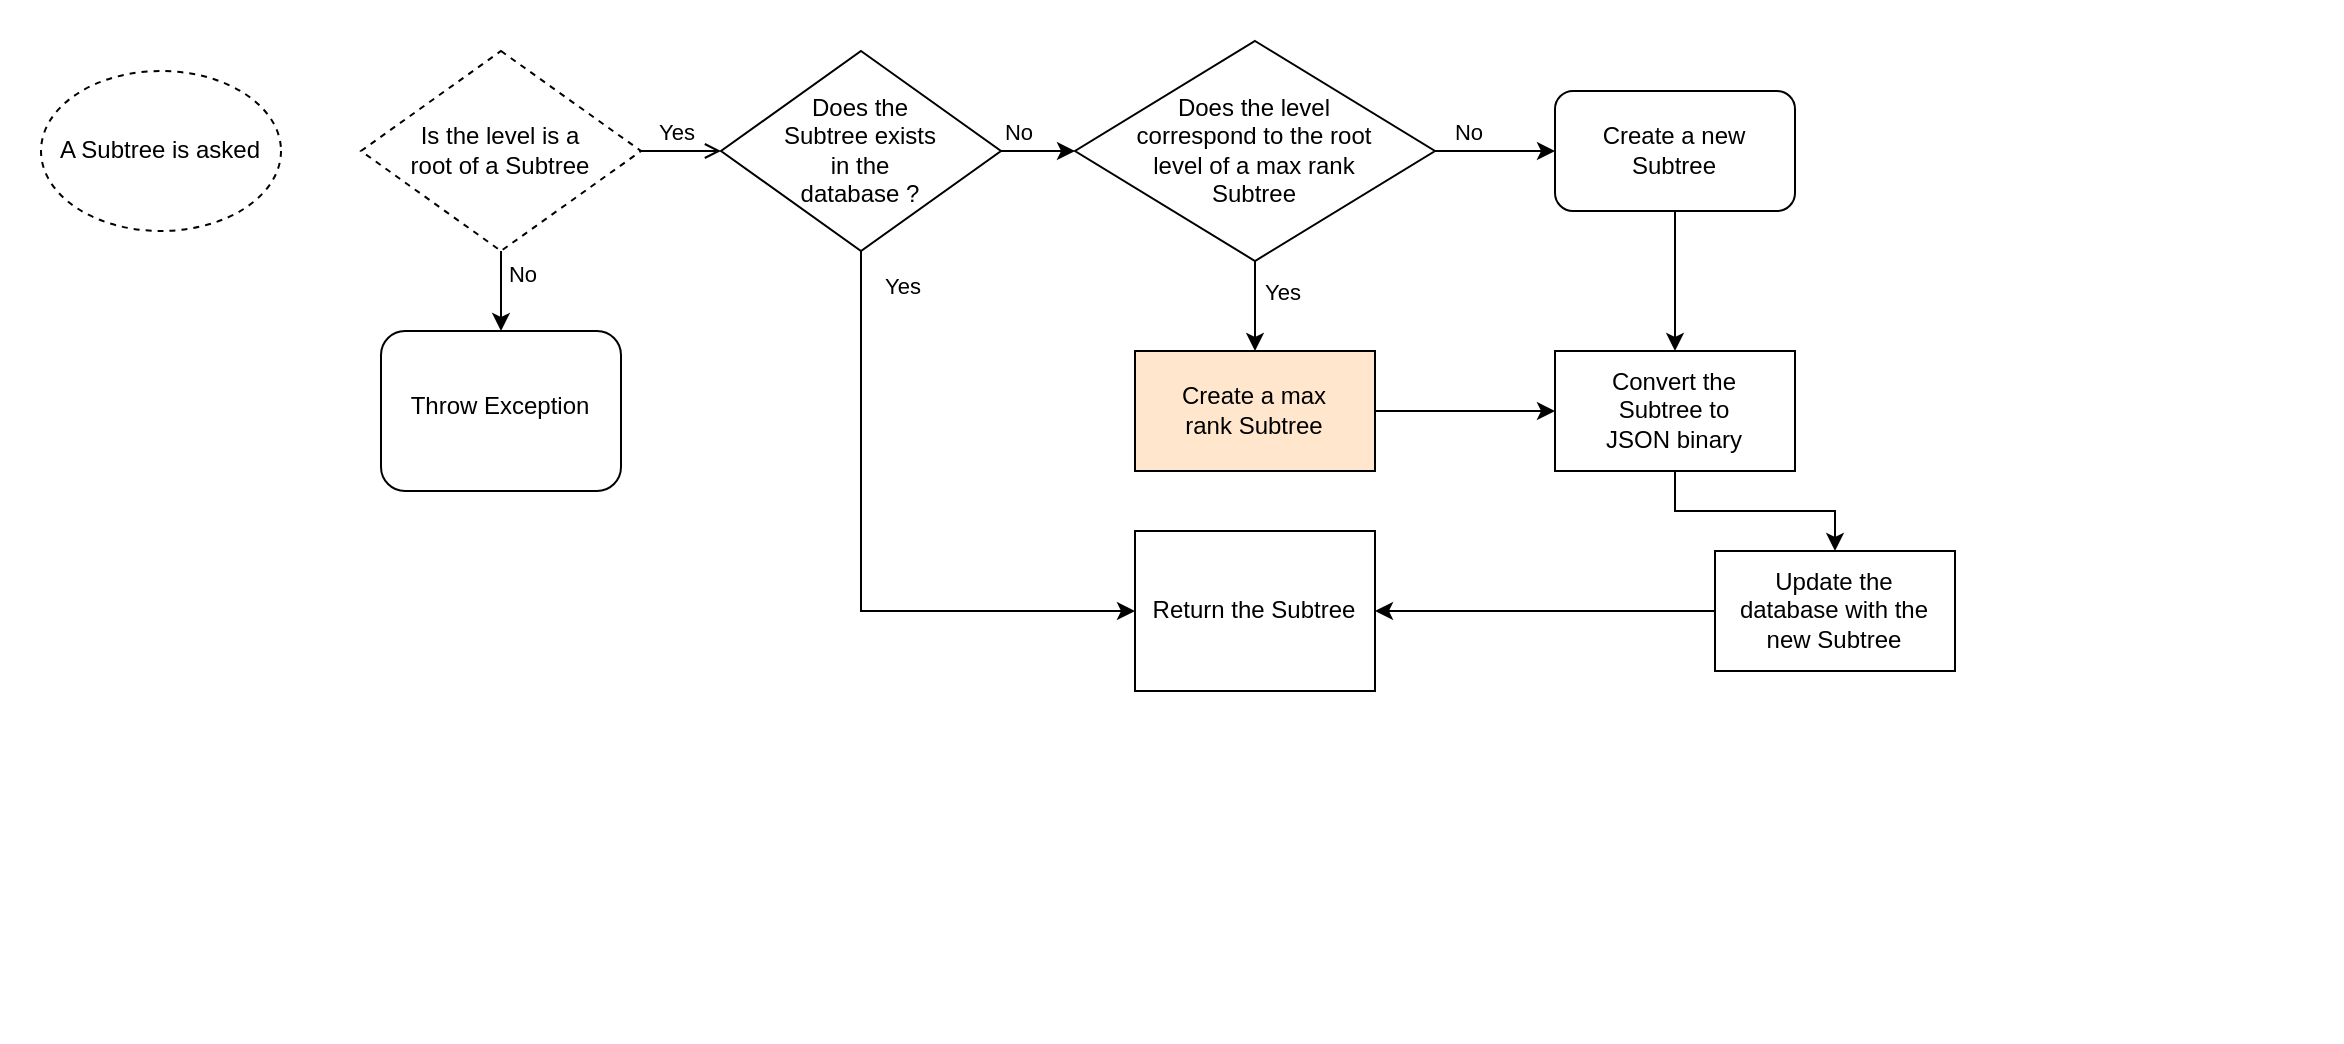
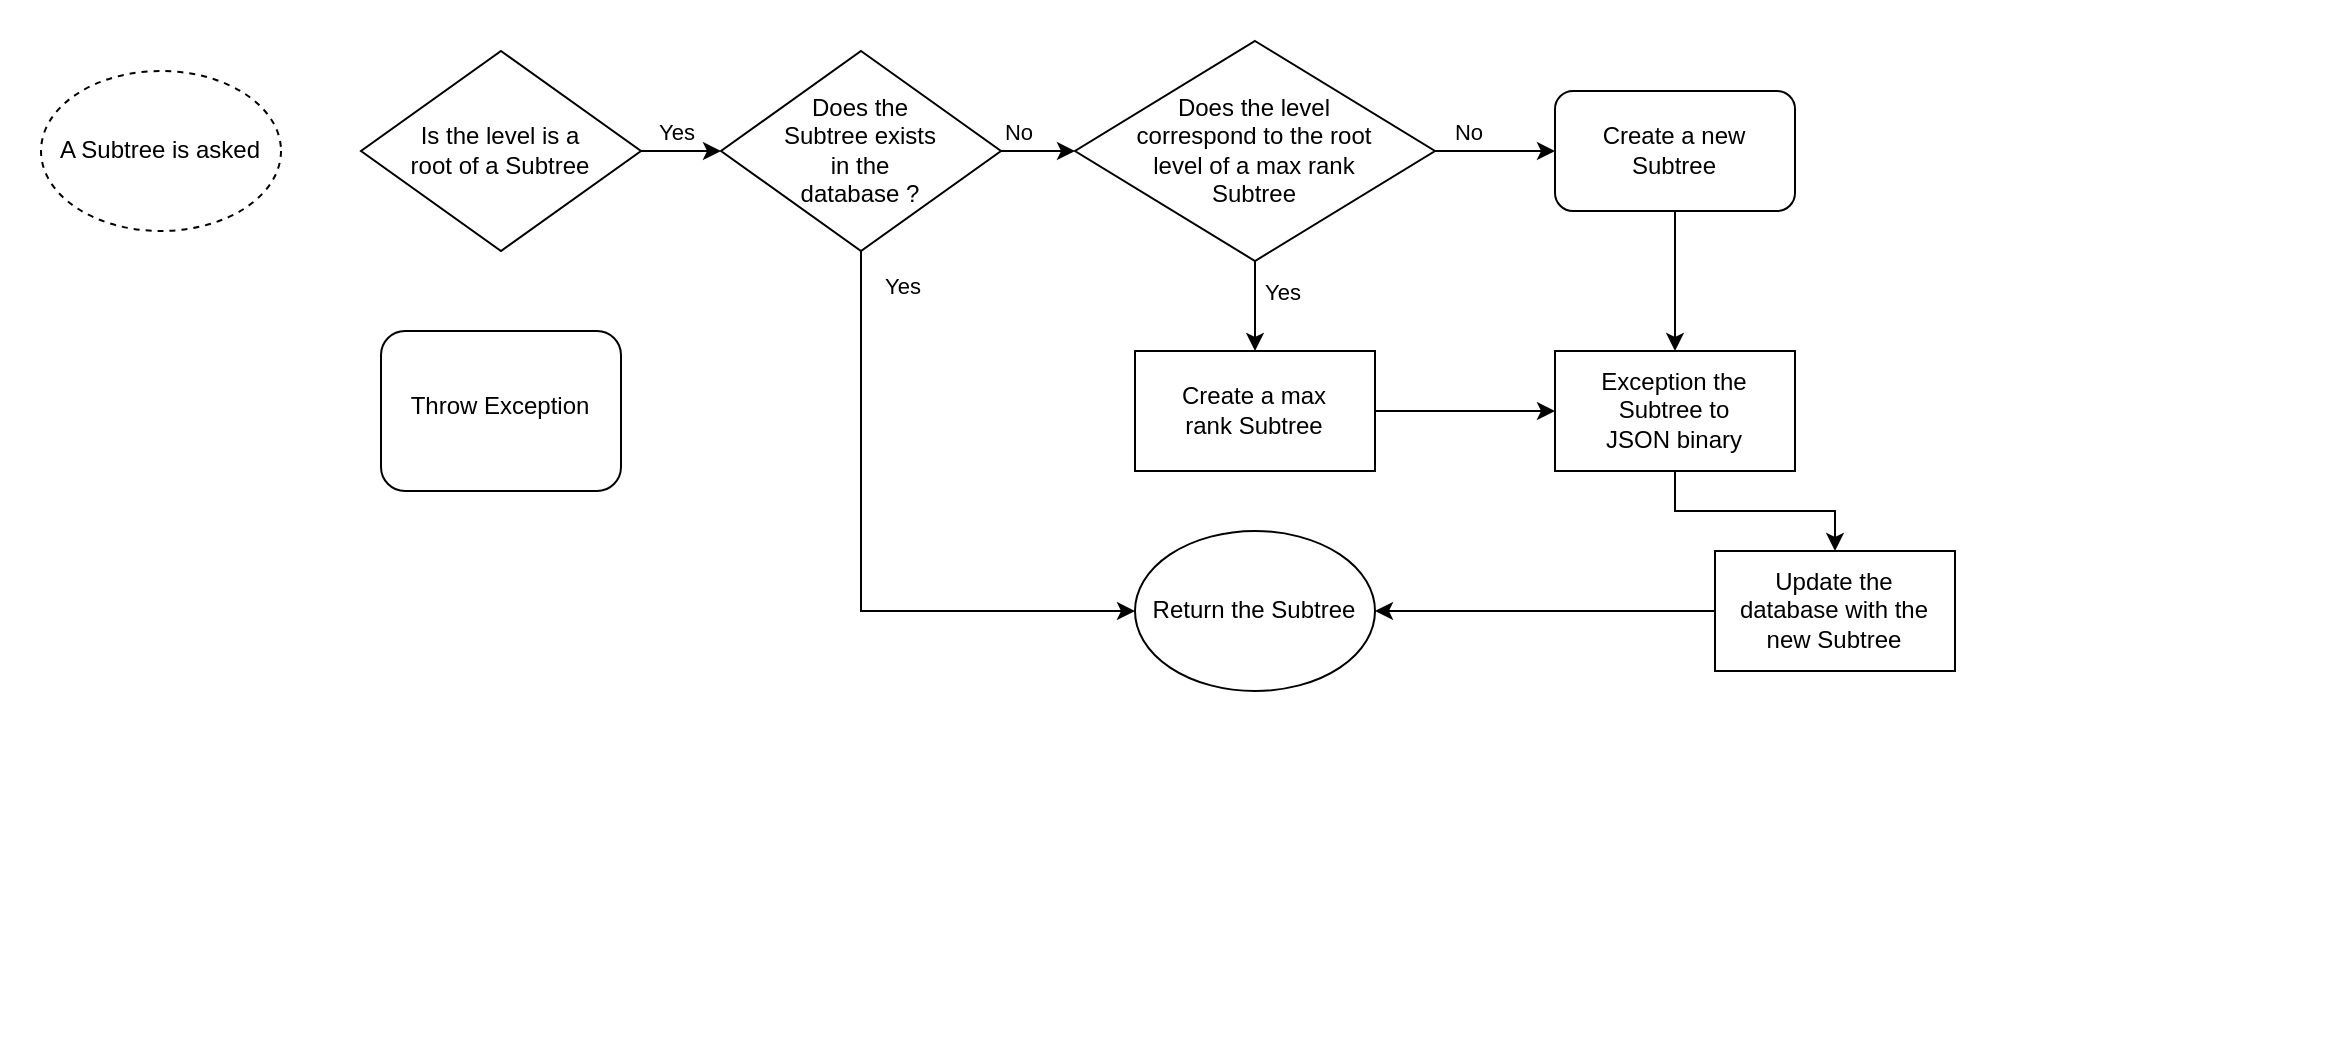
- <mxCell id="8" value="Is the level is a root&amp;nbsp;&lt;span style=&quot;background-color: initial;&quot;&gt;of a Subtree&lt;/span&gt;" style="rhombus;whiteSpace=wrap;html=1;shadow=0;fontFamily=Helvetica;fontSize=12;align=center;strokeWidth=1;spacing=24;spacingTop=0;dashed=1;" parent="1" vertex="1"><mxGeometry x="180" y="25" width="140" height="100" as="geometry" /></mxCell>
+ <mxCell id="8" value="Is the level is a root&amp;nbsp;&lt;span style=&quot;background-color: initial;&quot;&gt;of a Subtree&lt;/span&gt;" style="rhombus;whiteSpace=wrap;html=1;shadow=0;fontFamily=Helvetica;fontSize=12;align=center;strokeWidth=1;spacing=24;spacingTop=0;" parent="1" vertex="1"><mxGeometry x="180" y="25" width="140" height="100" as="geometry" /></mxCell>
- <mxCell id="4" style="edgeStyle=orthogonalEdgeStyle;rounded=0;orthogonalLoop=1;jettySize=auto;html=1;exitX=1;exitY=0.5;exitDx=0;exitDy=0;endArrow=open;" edge="1" parent="1" source="8" target="14"><mxGeometry relative="1" as="geometry" /></mxCell>
+ <mxCell id="4" style="edgeStyle=orthogonalEdgeStyle;rounded=0;orthogonalLoop=1;jettySize=auto;html=1;exitX=1;exitY=0.5;exitDx=0;exitDy=0;" edge="1" parent="1" source="8" target="14"><mxGeometry relative="1" as="geometry" /></mxCell>
- <mxCell id="6" style="edgeStyle=orthogonalEdgeStyle;rounded=0;orthogonalLoop=1;jettySize=auto;html=1;exitX=0.5;exitY=1;exitDx=0;exitDy=0;" edge="1" parent="1" source="8" target="9"><mxGeometry relative="1" as="geometry" /></mxCell>
- <mxCell id="7" value="No" style="edgeLabel;html=1;align=center;verticalAlign=middle;resizable=0;points=[];" vertex="1" connectable="0" parent="6"><mxGeometry x="-0.45" y="-1" relative="1" as="geometry"><mxPoint x="11" as="offset" /></mxGeometry></mxCell>
- <mxCell id="24" value="Create a max rank Subtree" style="whiteSpace=wrap;html=1;shadow=0;strokeWidth=1;spacing=20;spacingTop=0;spacingRight=0;direction=west;fillColor=#ffe6cc;" parent="1" vertex="1"><mxGeometry x="567" y="175" width="120" height="60" as="geometry" /></mxCell>
+ <mxCell id="24" value="Create a max rank Subtree" style="whiteSpace=wrap;html=1;shadow=0;strokeWidth=1;spacing=20;spacingTop=0;spacingRight=0;direction=west;" parent="1" vertex="1"><mxGeometry x="567" y="175" width="120" height="60" as="geometry" /></mxCell>
- <mxCell id="26" value="Convert the Subtree to JSON binary" style="whiteSpace=wrap;html=1;shadow=0;strokeWidth=1;spacing=20;spacingTop=0;spacingRight=0;direction=west;" parent="1" vertex="1"><mxGeometry x="777" y="175" width="120" height="60" as="geometry" /></mxCell>
+ <mxCell id="26" value="Exception the Subtree to JSON binary" style="whiteSpace=wrap;html=1;shadow=0;strokeWidth=1;spacing=20;spacingTop=0;spacingRight=0;direction=west;" parent="1" vertex="1"><mxGeometry x="777" y="175" width="120" height="60" as="geometry" /></mxCell>
- <mxCell id="15" value="Return the Subtree" style="whiteSpace=wrap;html=1;rounded=0;" parent="1" vertex="1"><mxGeometry x="567" y="265" width="120" height="80" as="geometry" /></mxCell>
+ <mxCell id="15" value="Return the Subtree" style="ellipse;whiteSpace=wrap;html=1;" parent="1" vertex="1"><mxGeometry x="567" y="265" width="120" height="80" as="geometry" /></mxCell>
